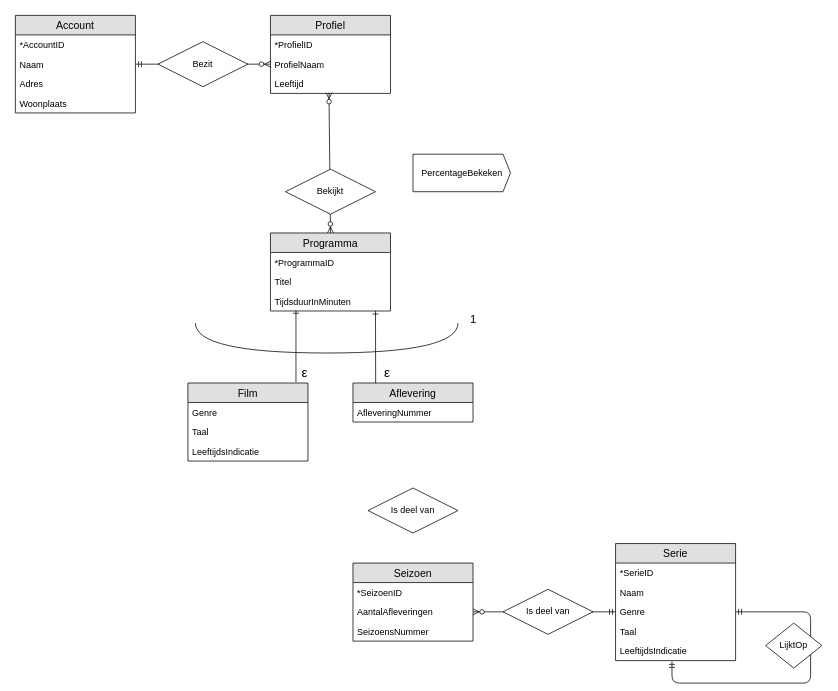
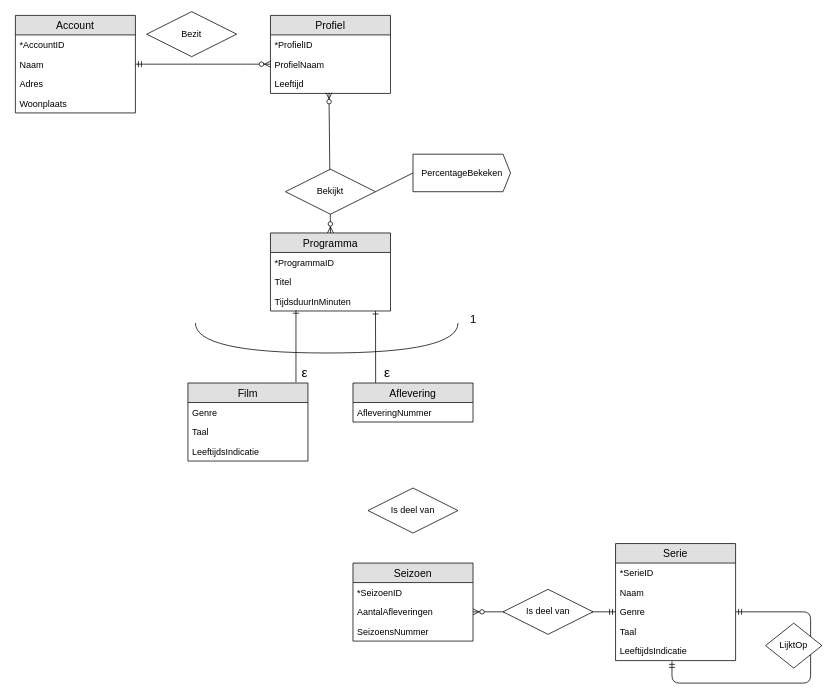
- <mxCell id="12" value="Bezit" style="shape=rhombus;perimeter=rhombusPerimeter;whiteSpace=wrap;html=1;align=center;" parent="1" vertex="1"><mxGeometry x="210" y="55" width="120" height="60" as="geometry" /></mxCell>
+ <mxCell id="12" value="Bezit" style="shape=rhombus;perimeter=rhombusPerimeter;whiteSpace=wrap;html=1;align=center;" parent="1" vertex="1"><mxGeometry x="195" y="15" width="120" height="60" as="geometry" /></mxCell>
+ <mxCell id="20" value="" style="endArrow=none;html=1;entryX=1;entryY=0.5;entryDx=0;entryDy=0;exitX=0;exitY=0.5;exitDx=0;exitDy=0;exitPerimeter=0;" parent="1" source="19" target="18" edge="1"><mxGeometry width="50" height="50" relative="1" as="geometry"><mxPoint x="20" y="490" as="sourcePoint" /><mxPoint x="70" y="440" as="targetPoint" /></mxGeometry></mxCell>
